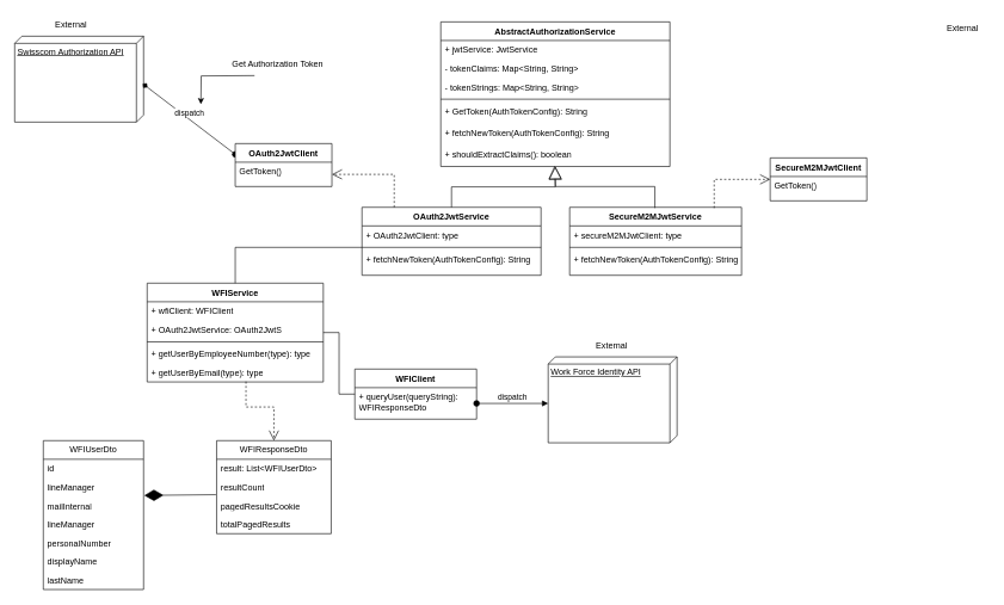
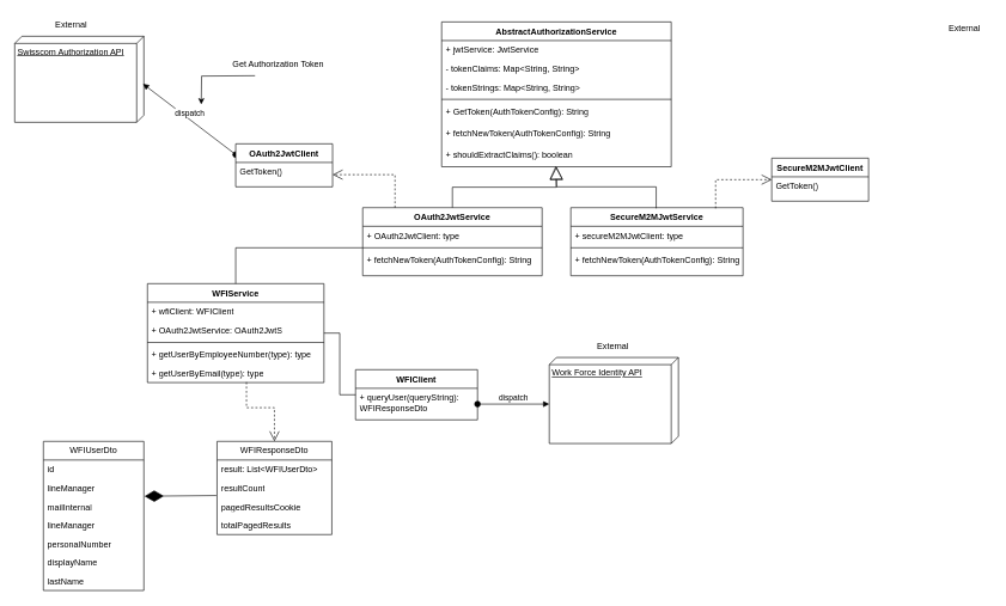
- <mxCell id="46" value="dispatch" style="html=1;verticalAlign=bottom;startArrow=oval;startFill=1;endArrow=diamond;startSize=8;curved=0;rounded=0;entryX=0.553;entryY=0.007;entryDx=0;entryDy=0;entryPerimeter=0;exitX=0;exitY=0.25;exitDx=0;exitDy=0;" parent="1" source="52" target="45" edge="1"><mxGeometry width="60" relative="1" as="geometry"><mxPoint x="325" y="180" as="sourcePoint" /><mxPoint x="515" y="140" as="targetPoint" /></mxGeometry></mxCell>
+ <mxCell id="46" value="dispatch" style="html=1;verticalAlign=bottom;startArrow=oval;startFill=1;endArrow=block;startSize=8;curved=0;rounded=0;entryX=0.553;entryY=0.007;entryDx=0;entryDy=0;entryPerimeter=0;exitX=0;exitY=0.25;exitDx=0;exitDy=0;" parent="1" source="52" target="45" edge="1"><mxGeometry width="60" relative="1" as="geometry"><mxPoint x="325" y="180" as="sourcePoint" /><mxPoint x="515" y="140" as="targetPoint" /></mxGeometry></mxCell>
